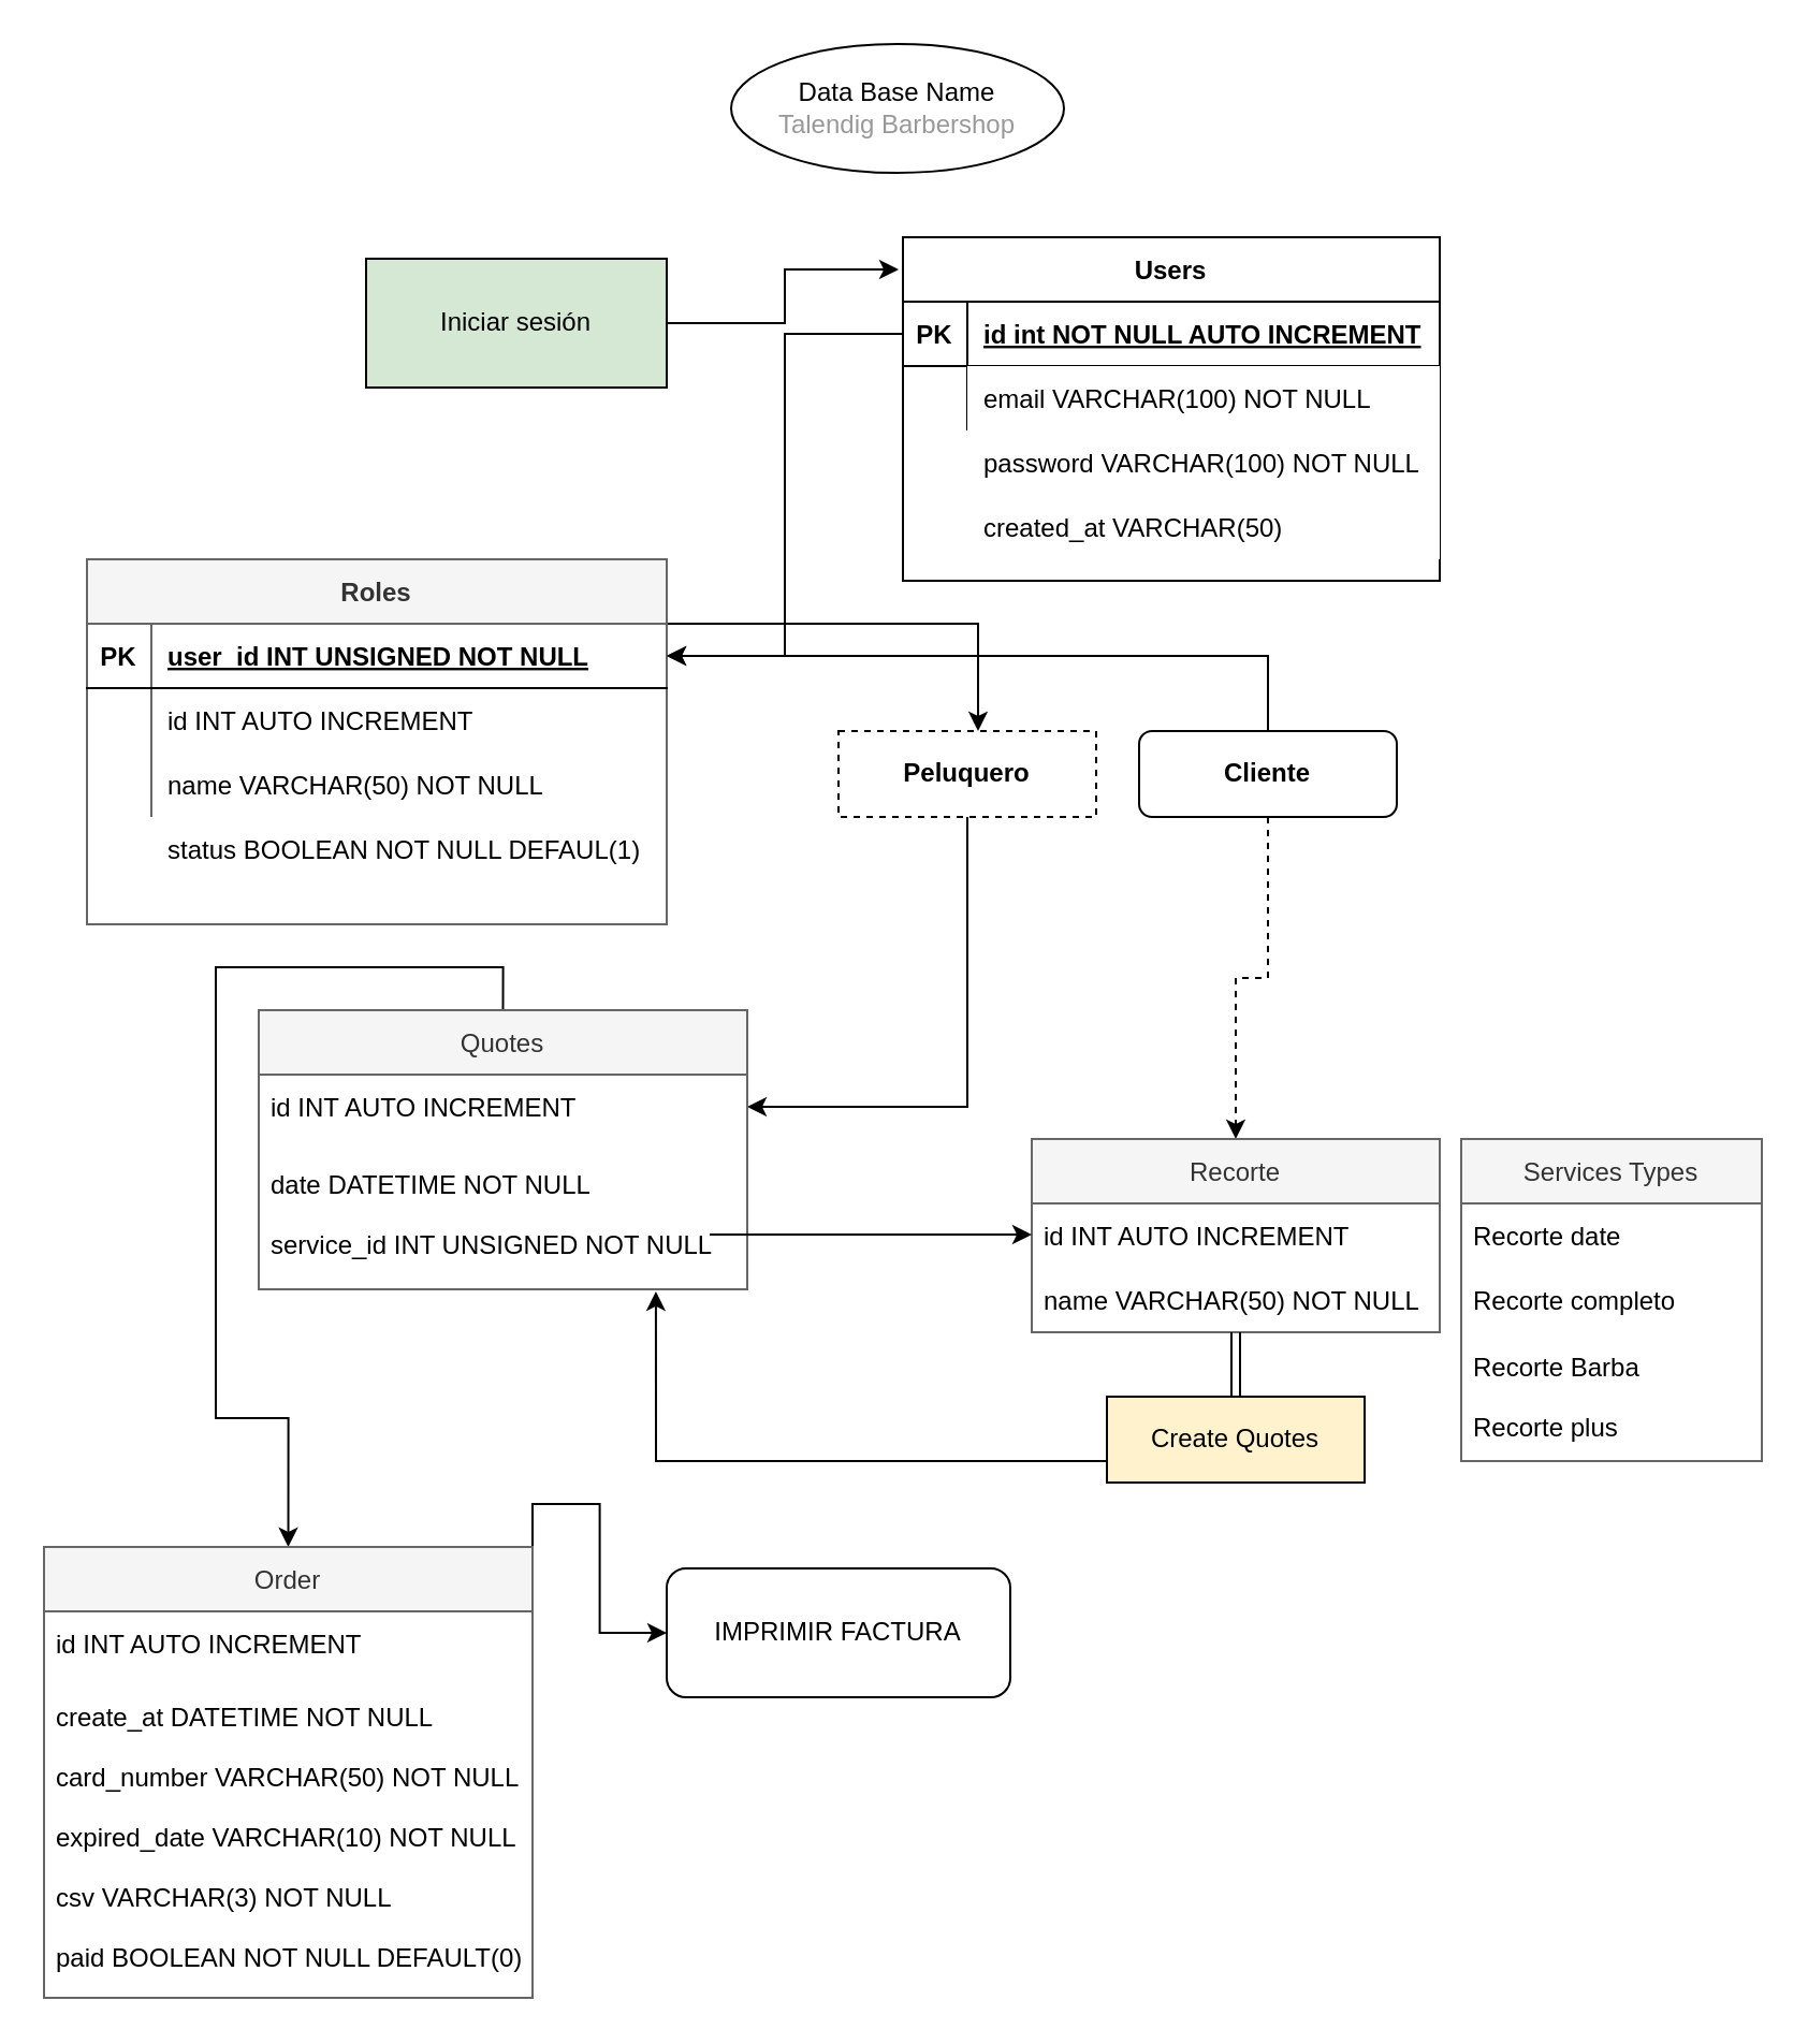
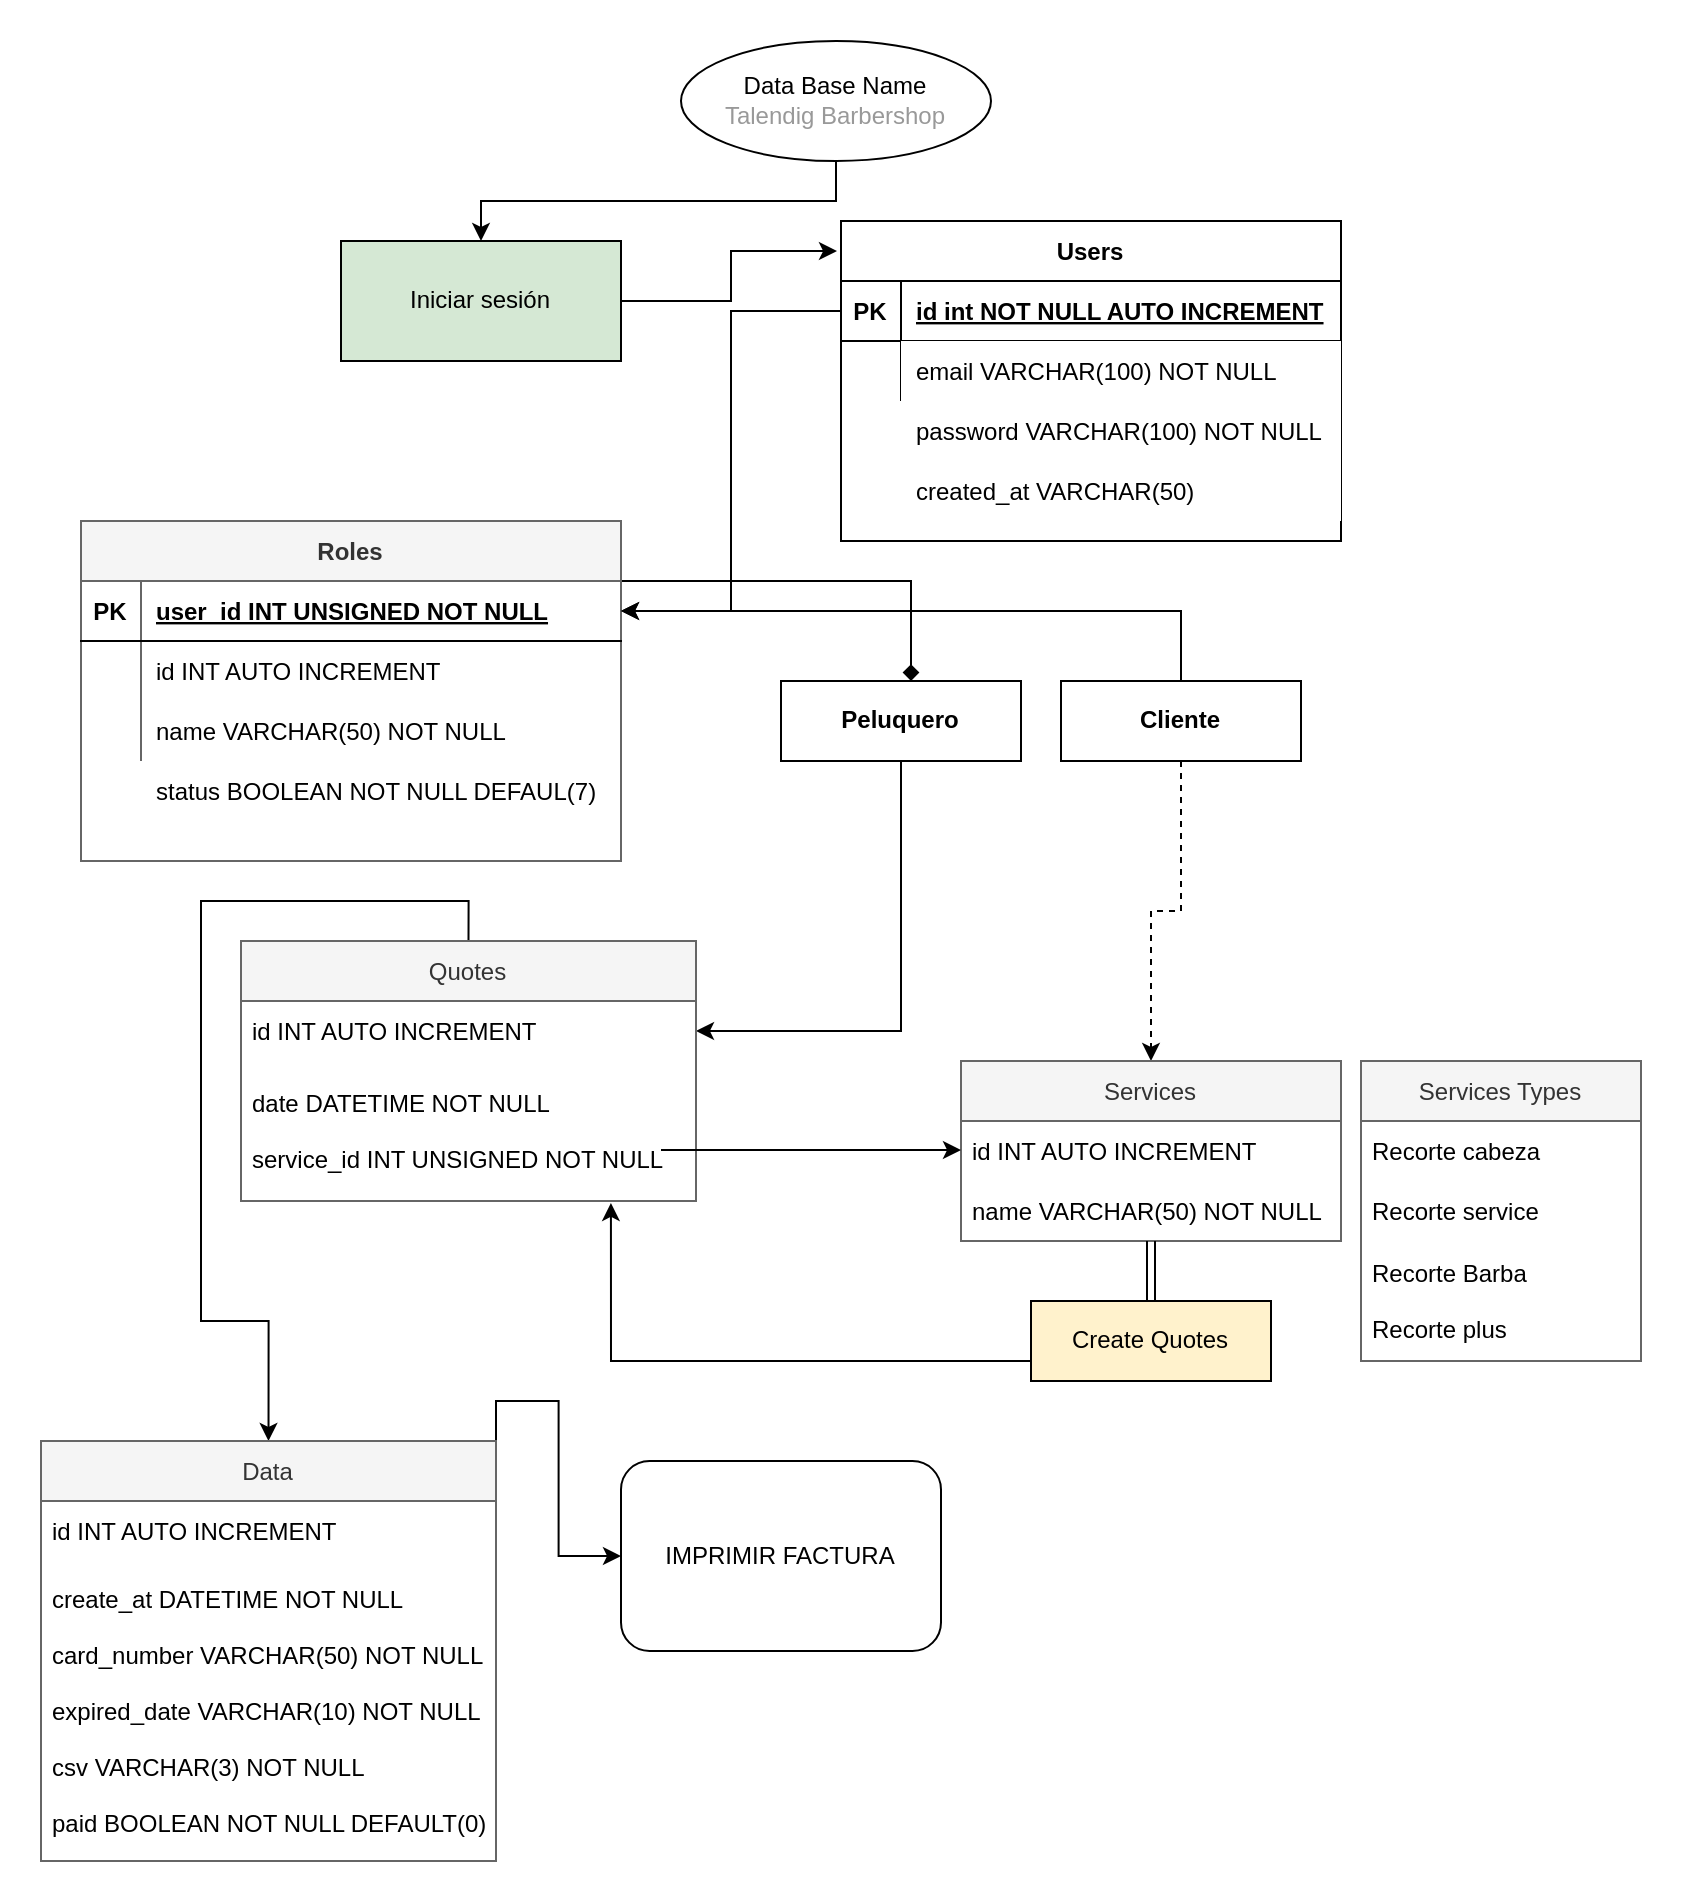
+ <mxCell id="20" style="edgeStyle=orthogonalEdgeStyle;rounded=0;orthogonalLoop=1;jettySize=auto;html=1;exitX=0.5;exitY=1;exitDx=0;exitDy=0;entryX=0.5;entryY=0;entryDx=0;entryDy=0;" edge="1" parent="1" source="21" target="23"><mxGeometry relative="1" as="geometry" /></mxCell>
- <mxCell id="2" value="" style="edgeStyle=orthogonalEdgeStyle;rounded=0;orthogonalLoop=1;jettySize=auto;html=1;" edge="1" parent="1" source="3" target="28"><mxGeometry relative="1" as="geometry"><Array as="points"><mxPoint x="455" y="290" /></Array></mxGeometry></mxCell>
+ <mxCell id="2" value="" style="edgeStyle=orthogonalEdgeStyle;rounded=0;orthogonalLoop=1;jettySize=auto;html=1;endArrow=diamond;" edge="1" parent="1" source="3" target="28"><mxGeometry relative="1" as="geometry"><Array as="points"><mxPoint x="455" y="290" /></Array></mxGeometry></mxCell>
- <mxCell id="28" value="Peluquero" style="whiteSpace=wrap;html=1;startSize=30;fontStyle=1;dashed=1;" vertex="1" parent="1"><mxGeometry x="390" y="340" width="120" height="40" as="geometry" /></mxCell>
+ <mxCell id="28" value="Peluquero" style="whiteSpace=wrap;html=1;startSize=30;fontStyle=1;" vertex="1" parent="1"><mxGeometry x="390" y="340" width="120" height="40" as="geometry" /></mxCell>
- <mxCell id="31" value="Cliente" style="whiteSpace=wrap;html=1;startSize=30;fontStyle=1;rounded=1;" vertex="1" parent="1"><mxGeometry x="530" y="340" width="120" height="40" as="geometry" /></mxCell>
+ <mxCell id="31" value="Cliente" style="whiteSpace=wrap;html=1;startSize=30;fontStyle=1;" vertex="1" parent="1"><mxGeometry x="530" y="340" width="120" height="40" as="geometry" /></mxCell>
- <mxCell id="36" value="status BOOLEAN NOT NULL DEFAUL(1)" style="shape=partialRectangle;overflow=hidden;connectable=0;fillColor=none;top=0;left=0;bottom=0;right=0;align=left;spacingLeft=6;" vertex="1" parent="1"><mxGeometry x="70" y="380" width="240" height="30" as="geometry"><mxRectangle width="240" height="30" as="alternateBounds" /></mxGeometry></mxCell>
+ <mxCell id="36" value="status BOOLEAN NOT NULL DEFAUL(7)" style="shape=partialRectangle;overflow=hidden;connectable=0;fillColor=none;top=0;left=0;bottom=0;right=0;align=left;spacingLeft=6;" vertex="1" parent="1"><mxGeometry x="70" y="380" width="240" height="30" as="geometry"><mxRectangle width="240" height="30" as="alternateBounds" /></mxGeometry></mxCell>
- <mxCell id="41" value="Recorte" style="swimlane;fontStyle=0;childLayout=stackLayout;horizontal=1;startSize=30;horizontalStack=0;resizeParent=1;resizeParentMax=0;resizeLast=0;collapsible=1;marginBottom=0;fillColor=#f5f5f5;fontColor=#333333;strokeColor=#666666;" vertex="1" parent="1"><mxGeometry x="480" y="530" width="190" height="90" as="geometry" /></mxCell>
+ <mxCell id="41" value="Services" style="swimlane;fontStyle=0;childLayout=stackLayout;horizontal=1;startSize=30;horizontalStack=0;resizeParent=1;resizeParentMax=0;resizeLast=0;collapsible=1;marginBottom=0;fillColor=#f5f5f5;fontColor=#333333;strokeColor=#666666;" vertex="1" parent="1"><mxGeometry x="480" y="530" width="190" height="90" as="geometry" /></mxCell>
- <mxCell id="38" value="Recorte date" style="text;strokeColor=none;fillColor=none;align=left;verticalAlign=middle;spacingLeft=4;spacingRight=4;overflow=hidden;points=[[0,0.5],[1,0.5]];portConstraint=eastwest;rotatable=0;" vertex="1" parent="37"><mxGeometry y="30" width="140" height="30" as="geometry" /></mxCell>
+ <mxCell id="38" value="Recorte cabeza" style="text;strokeColor=none;fillColor=none;align=left;verticalAlign=middle;spacingLeft=4;spacingRight=4;overflow=hidden;points=[[0,0.5],[1,0.5]];portConstraint=eastwest;rotatable=0;" vertex="1" parent="37"><mxGeometry y="30" width="140" height="30" as="geometry" /></mxCell>
- <mxCell id="39" value="Recorte completo" style="text;strokeColor=none;fillColor=none;align=left;verticalAlign=middle;spacingLeft=4;spacingRight=4;overflow=hidden;points=[[0,0.5],[1,0.5]];portConstraint=eastwest;rotatable=0;" vertex="1" parent="37"><mxGeometry y="60" width="140" height="30" as="geometry" /></mxCell>
+ <mxCell id="39" value="Recorte service" style="text;strokeColor=none;fillColor=none;align=left;verticalAlign=middle;spacingLeft=4;spacingRight=4;overflow=hidden;points=[[0,0.5],[1,0.5]];portConstraint=eastwest;rotatable=0;" vertex="1" parent="37"><mxGeometry y="60" width="140" height="30" as="geometry" /></mxCell>
- <mxCell id="49" value="Order" style="swimlane;fontStyle=0;childLayout=stackLayout;horizontal=1;startSize=30;horizontalStack=0;resizeParent=1;resizeParentMax=0;resizeLast=0;collapsible=1;marginBottom=0;fillColor=#f5f5f5;fontColor=#333333;strokeColor=#666666;" vertex="1" parent="1"><mxGeometry x="20" y="720" width="227.5" height="210" as="geometry"><mxRectangle x="150" y="470" width="80" height="30" as="alternateBounds" /></mxGeometry></mxCell>
+ <mxCell id="49" value="Data" style="swimlane;fontStyle=0;childLayout=stackLayout;horizontal=1;startSize=30;horizontalStack=0;resizeParent=1;resizeParentMax=0;resizeLast=0;collapsible=1;marginBottom=0;fillColor=#f5f5f5;fontColor=#333333;strokeColor=#666666;" vertex="1" parent="1"><mxGeometry x="20" y="720" width="227.5" height="210" as="geometry"><mxRectangle x="150" y="470" width="80" height="30" as="alternateBounds" /></mxGeometry></mxCell>
- <mxCell id="52" value="IMPRIMIR FACTURA" style="rounded=1;whiteSpace=wrap;html=1;" vertex="1" parent="1"><mxGeometry x="310" y="730" width="160" height="60" as="geometry" /></mxCell>
+ <mxCell id="52" value="IMPRIMIR FACTURA" style="rounded=1;whiteSpace=wrap;html=1;" vertex="1" parent="1"><mxGeometry x="310" y="730" width="160" height="95" as="geometry" /></mxCell>
